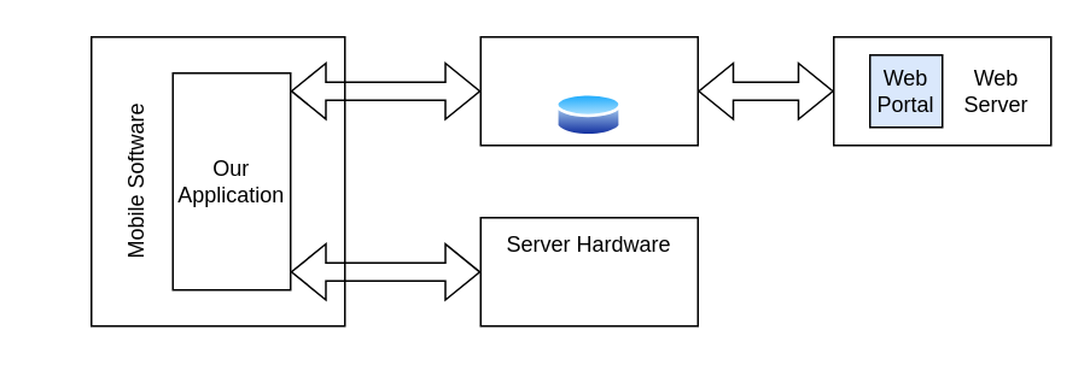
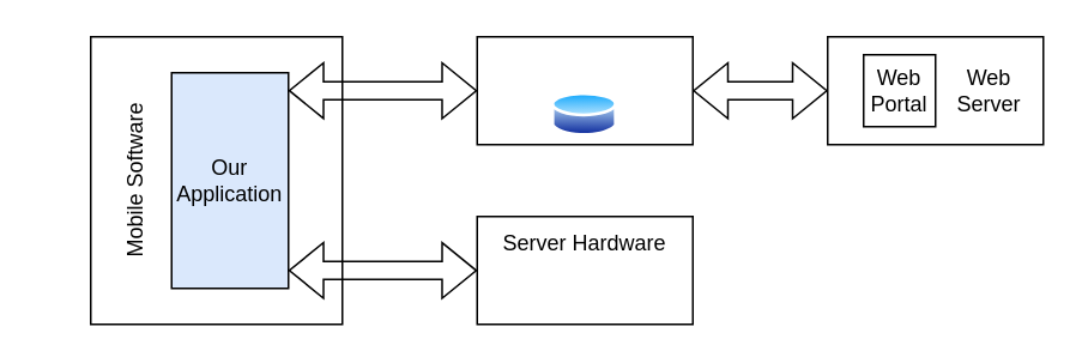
- <mxCell id="7" value="Web Portal" style="whiteSpace=wrap;html=1;aspect=fixed;fillColor=#dae8fc;" vertex="1" parent="1"><mxGeometry x="480" y="30" width="40" height="40" as="geometry" /></mxCell>
+ <mxCell id="7" value="Web Portal" style="whiteSpace=wrap;html=1;aspect=fixed;" vertex="1" parent="1"><mxGeometry x="480" y="30" width="40" height="40" as="geometry" /></mxCell>
- <mxCell id="11" value="Our Application" style="rounded=0;whiteSpace=wrap;html=1;" vertex="1" parent="1"><mxGeometry x="95" y="40" width="65" height="120" as="geometry" /></mxCell>
+ <mxCell id="11" value="Our Application" style="rounded=0;whiteSpace=wrap;html=1;fillColor=#dae8fc;" vertex="1" parent="1"><mxGeometry x="95" y="40" width="65" height="120" as="geometry" /></mxCell>
